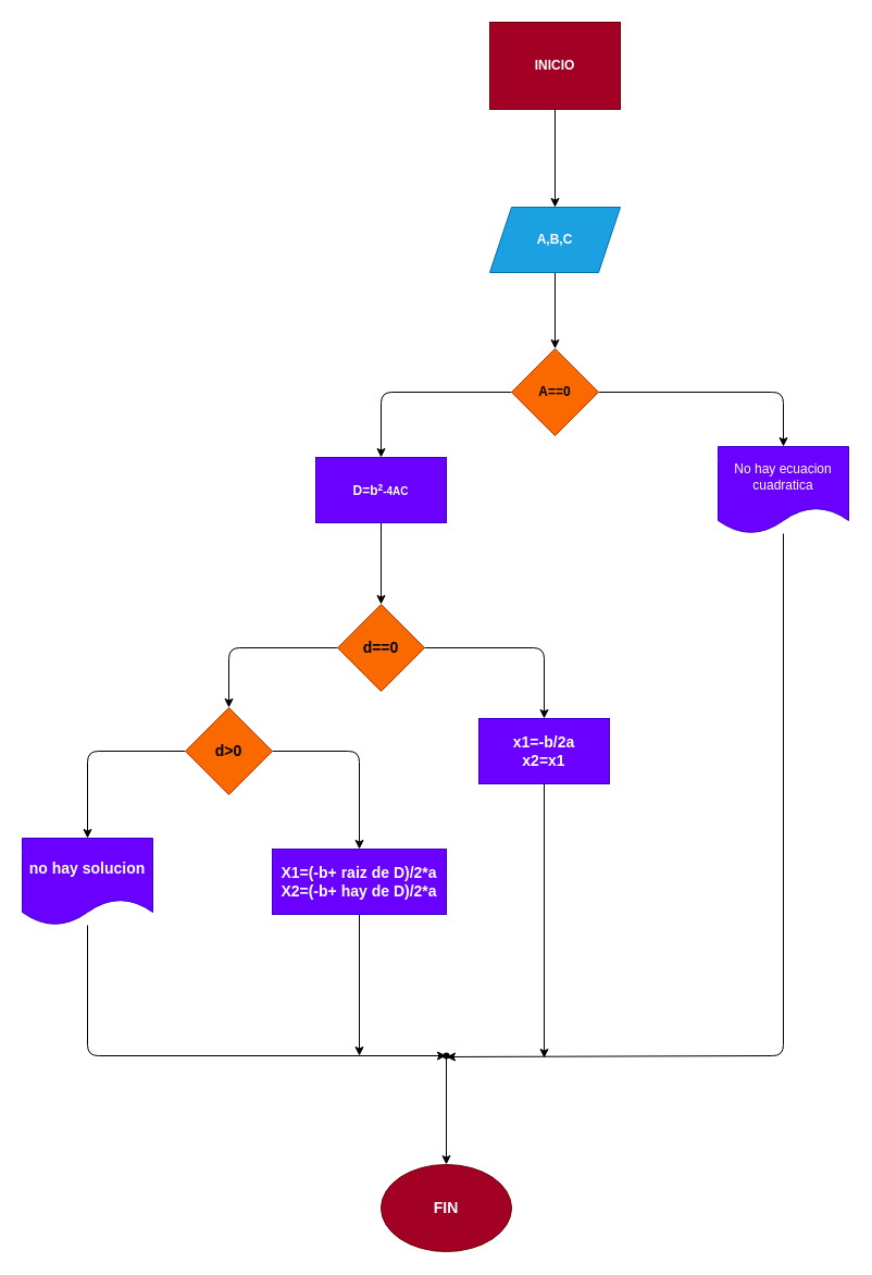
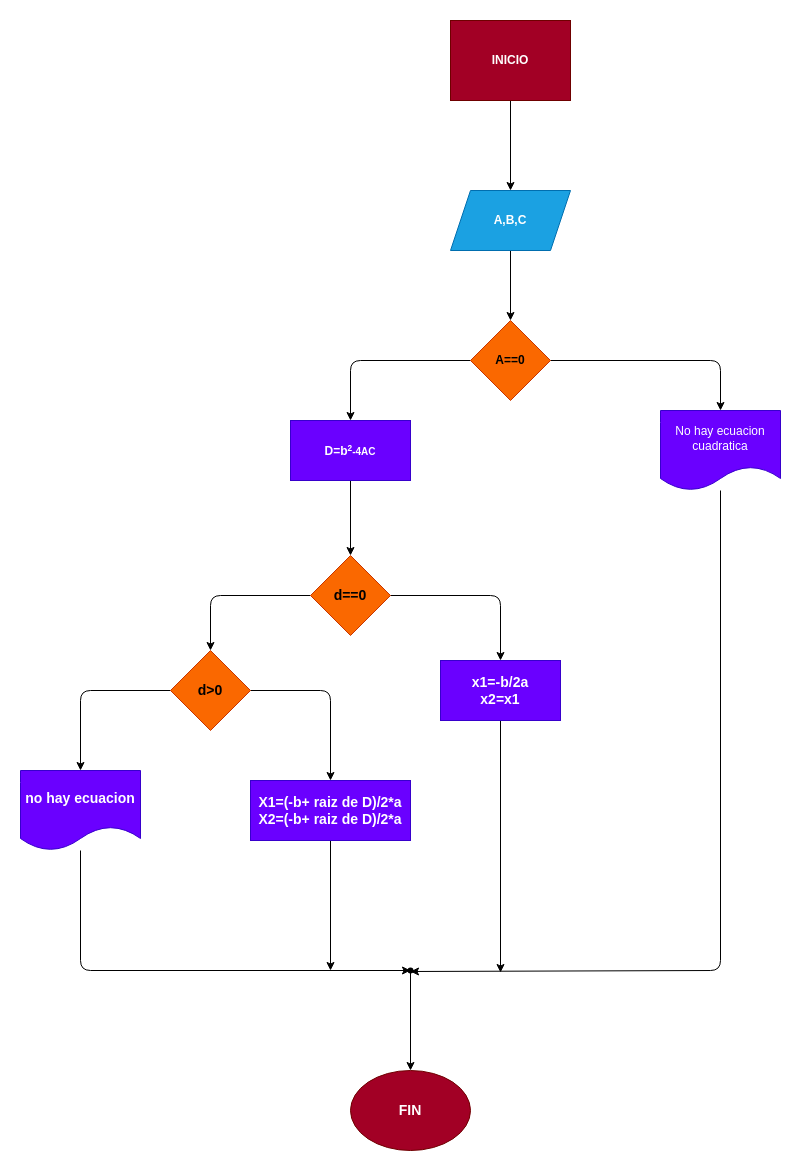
- <mxCell id="22" value="&lt;b&gt;no hay solucion&lt;/b&gt;" style="shape=document;whiteSpace=wrap;html=1;boundedLbl=1;fontSize=14;fillColor=#6a00ff;fontColor=#ffffff;strokeColor=#3700CC;" vertex="1" parent="1"><mxGeometry x="20" y="770" width="120" height="80" as="geometry" /></mxCell>
+ <mxCell id="22" value="&lt;b&gt;no hay ecuacion&lt;/b&gt;" style="shape=document;whiteSpace=wrap;html=1;boundedLbl=1;fontSize=14;fillColor=#6a00ff;fontColor=#ffffff;strokeColor=#3700CC;" vertex="1" parent="1"><mxGeometry x="20" y="770" width="120" height="80" as="geometry" /></mxCell>
- <mxCell id="24" value="&lt;b&gt;X1=(-b+ raiz de D)/2*a&lt;br&gt;X2=(-b+ hay de D)/2*a&lt;/b&gt;" style="rounded=0;whiteSpace=wrap;html=1;fontSize=14;fillColor=#6a00ff;fontColor=#ffffff;strokeColor=#3700CC;" vertex="1" parent="1"><mxGeometry x="250" y="780" width="160" height="60" as="geometry" /></mxCell>
+ <mxCell id="24" value="&lt;b&gt;X1=(-b+ raiz de D)/2*a&lt;br&gt;X2=(-b+ raiz de D)/2*a&lt;/b&gt;" style="rounded=0;whiteSpace=wrap;html=1;fontSize=14;fillColor=#6a00ff;fontColor=#ffffff;strokeColor=#3700CC;" vertex="1" parent="1"><mxGeometry x="250" y="780" width="160" height="60" as="geometry" /></mxCell>
